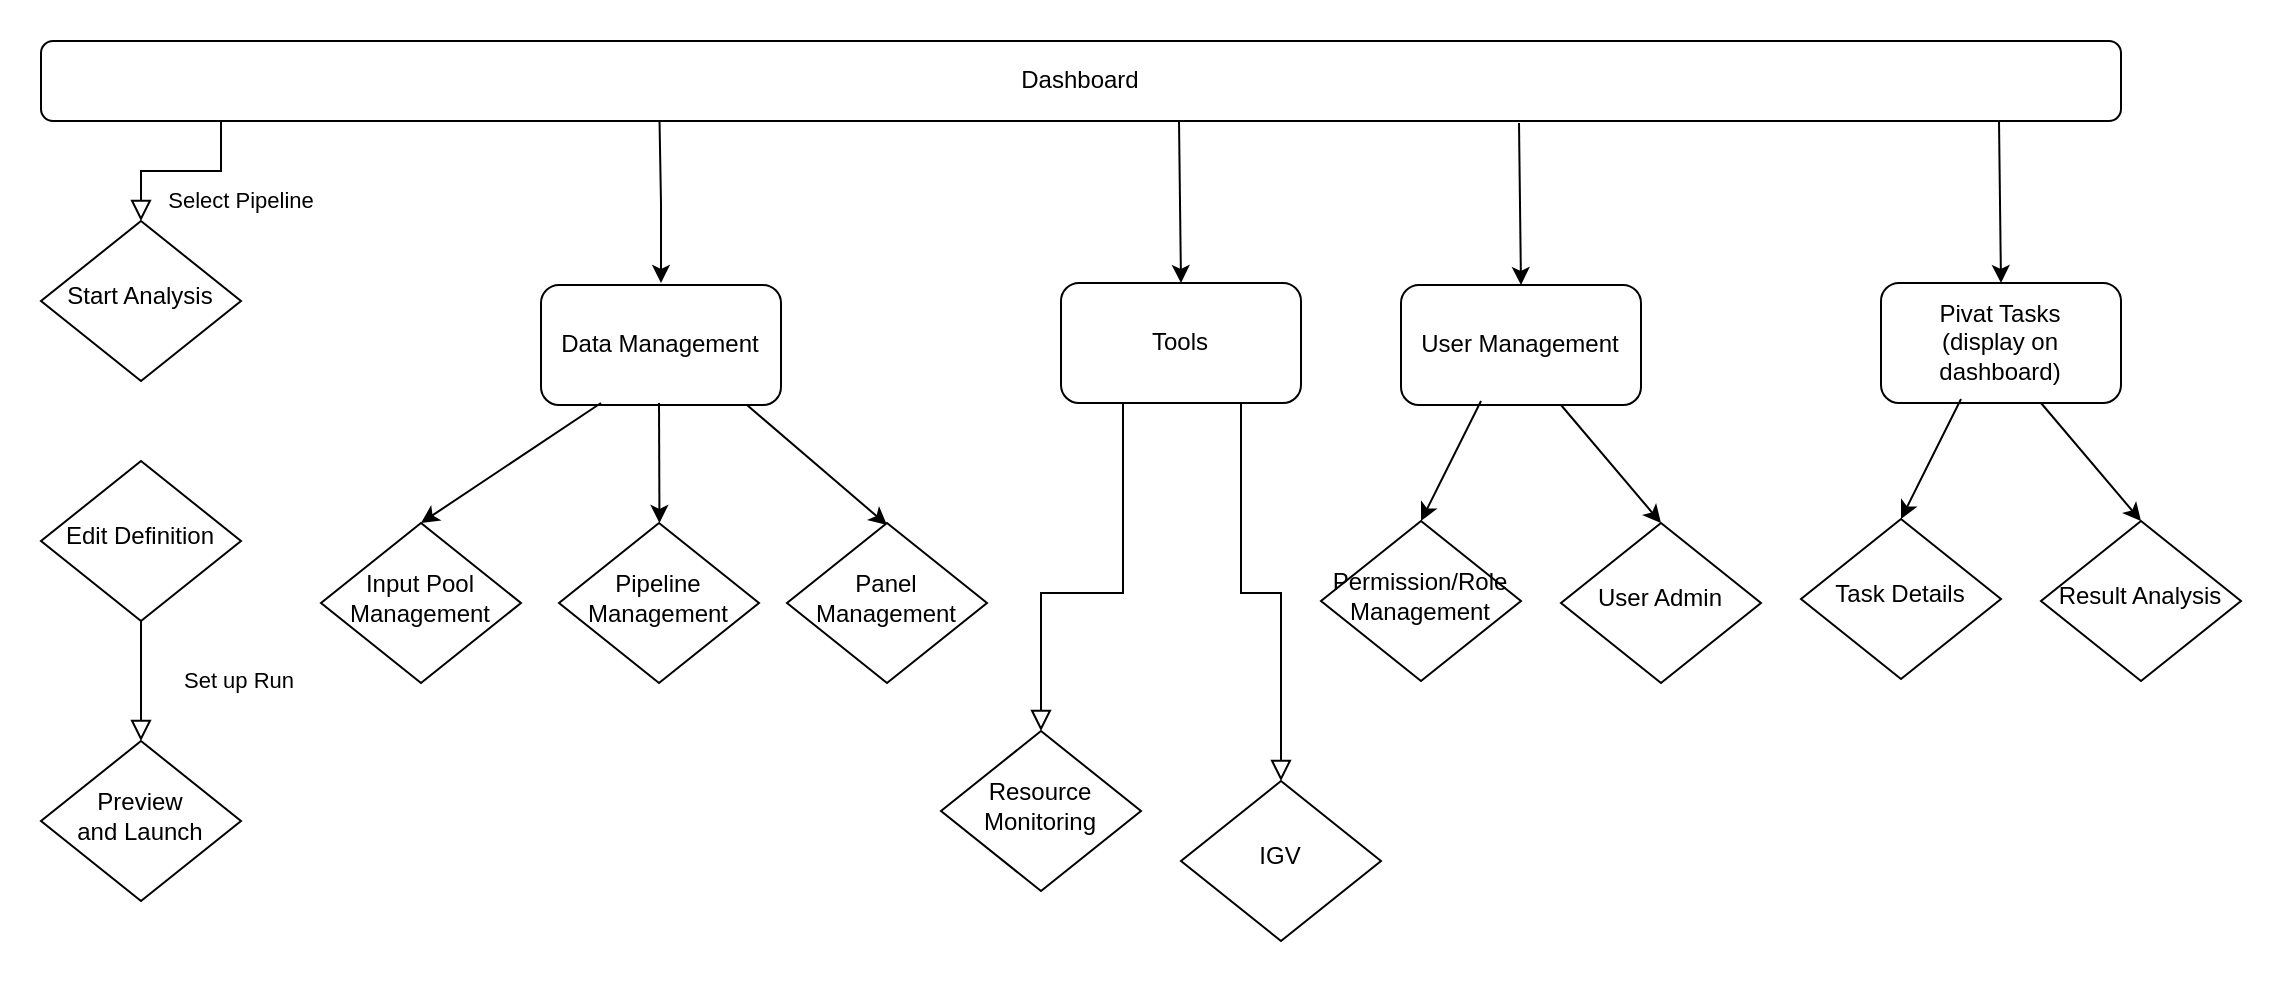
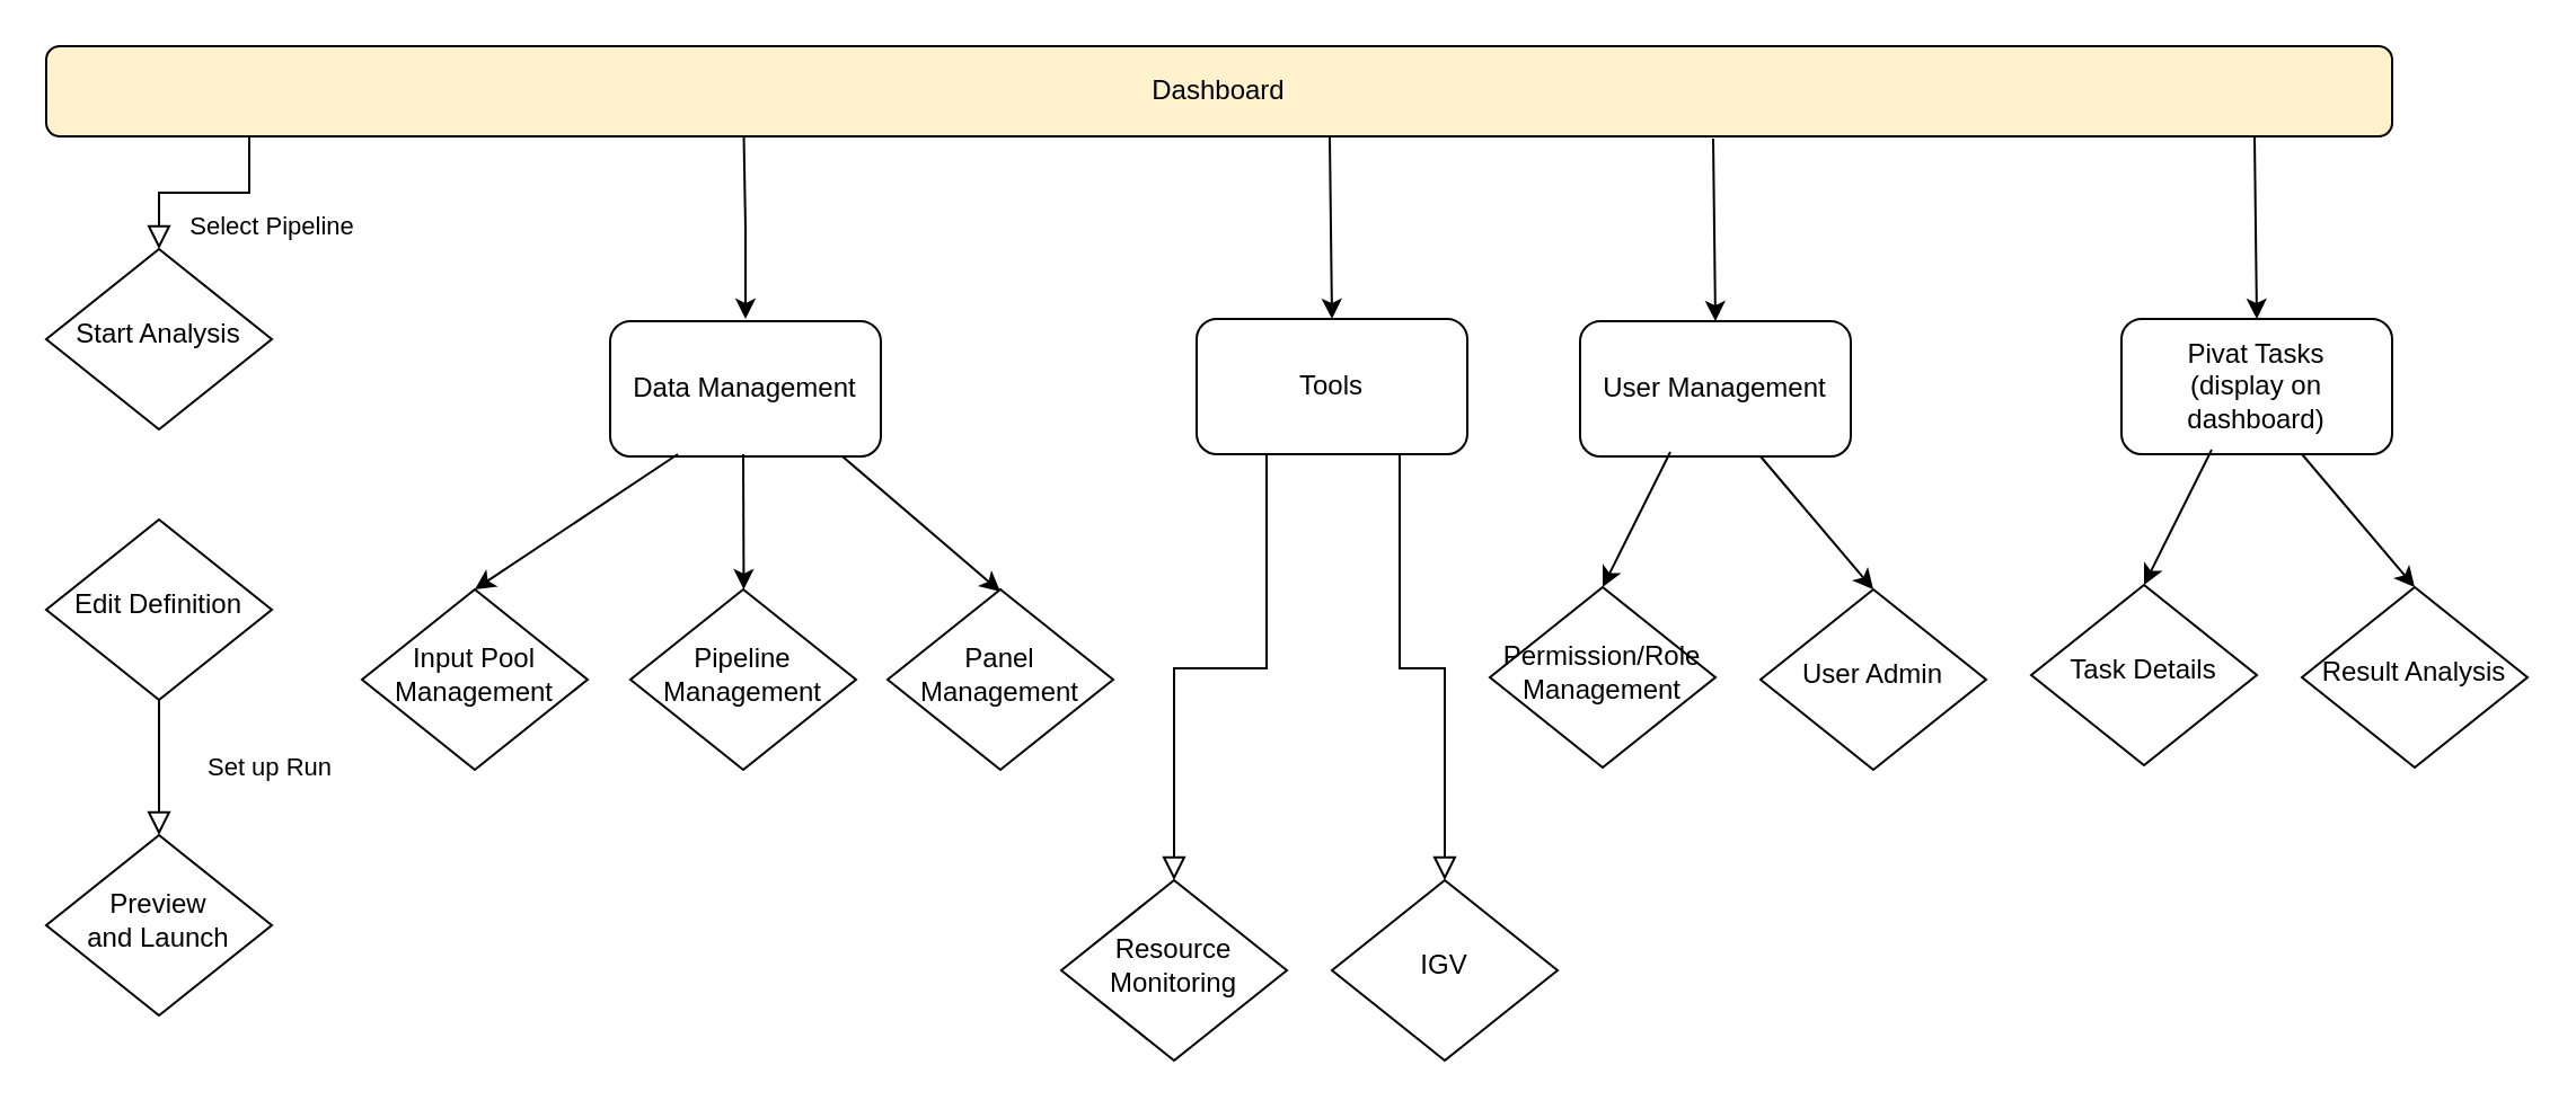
- <mxCell id="3" value="Dashboard" style="rounded=1;whiteSpace=wrap;html=1;fontSize=12;glass=0;strokeWidth=1;shadow=0;" parent="1" vertex="1"><mxGeometry x="20" y="20" width="1040" height="40" as="geometry" /></mxCell>
+ <mxCell id="3" value="Dashboard" style="rounded=1;whiteSpace=wrap;html=1;fontSize=12;glass=0;strokeWidth=1;shadow=0;fillColor=#fff2cc;" parent="1" vertex="1"><mxGeometry x="20" y="20" width="1040" height="40" as="geometry" /></mxCell>
- <mxCell id="16" value="Resource&lt;br&gt;Monitoring" style="rhombus;whiteSpace=wrap;html=1;shadow=0;fontFamily=Helvetica;fontSize=12;align=center;strokeWidth=1;spacing=6;spacingTop=-4;" parent="1" vertex="1"><mxGeometry x="470" y="365" width="100" height="80" as="geometry" /></mxCell>
+ <mxCell id="16" value="Resource&lt;br&gt;Monitoring" style="rhombus;whiteSpace=wrap;html=1;shadow=0;fontFamily=Helvetica;fontSize=12;align=center;strokeWidth=1;spacing=6;spacingTop=-4;" parent="1" vertex="1"><mxGeometry x="470" y="390" width="100" height="80" as="geometry" /></mxCell>
